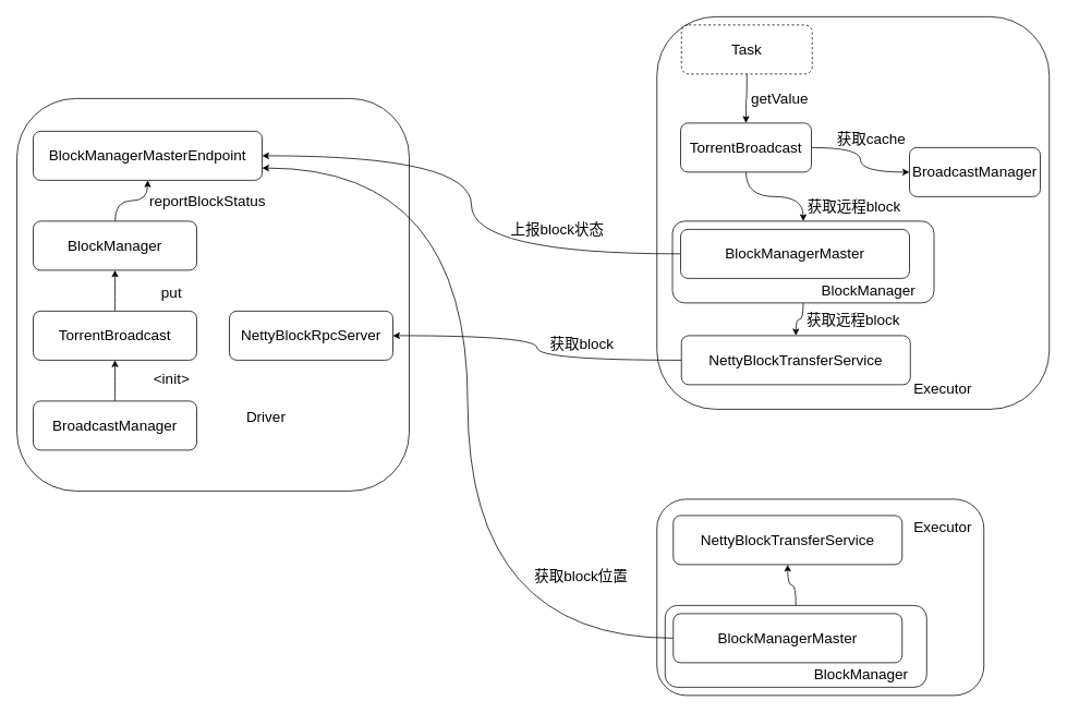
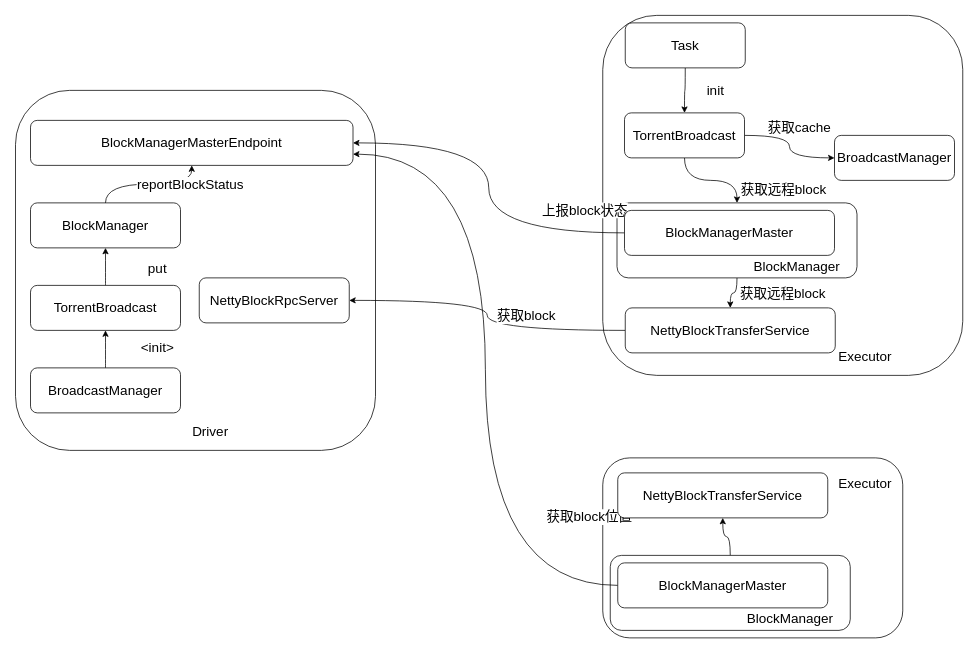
- <mxCell id="35" value="Task" style="rounded=1;whiteSpace=wrap;html=1;fontSize=18;dashed=1;" vertex="1" parent="1"><mxGeometry x="833" y="30" width="160" height="60" as="geometry" /></mxCell>
+ <mxCell id="35" value="Task" style="rounded=1;whiteSpace=wrap;html=1;fontSize=18;" vertex="1" parent="1"><mxGeometry x="833" y="30" width="160" height="60" as="geometry" /></mxCell>
- <mxCell id="39" value="getValue" style="edgeLabel;html=1;align=center;verticalAlign=middle;resizable=0;points=[];fontSize=18;" vertex="1" connectable="0" parent="1"><mxGeometry x="952" y="120" as="geometry" /></mxCell>
+ <mxCell id="39" value="init" style="edgeLabel;html=1;align=center;verticalAlign=middle;resizable=0;points=[];fontSize=18;" vertex="1" connectable="0" parent="1"><mxGeometry x="952" y="120" as="geometry" /></mxCell>
- <mxCell id="3" value="BlockManagerMasterEndpoint" style="rounded=1;whiteSpace=wrap;html=1;fontSize=18;" vertex="1" parent="1"><mxGeometry x="40" y="160" width="280" height="60" as="geometry" /></mxCell>
+ <mxCell id="3" value="BlockManagerMasterEndpoint" style="rounded=1;whiteSpace=wrap;html=1;fontSize=18;" vertex="1" parent="1"><mxGeometry x="40" y="160" width="430" height="60" as="geometry" /></mxCell>
- <mxCell id="44" value="NettyBlockRpcServer" style="rounded=1;whiteSpace=wrap;html=1;fontSize=18;" vertex="1" parent="1"><mxGeometry x="280" y="380" width="200" height="60" as="geometry" /></mxCell>
+ <mxCell id="44" value="NettyBlockRpcServer" style="rounded=1;whiteSpace=wrap;html=1;fontSize=18;" vertex="1" parent="1"><mxGeometry x="265" y="370" width="200" height="60" as="geometry" /></mxCell>
- <mxCell id="4" value="Driver" style="text;html=1;strokeColor=none;fillColor=none;align=center;verticalAlign=middle;whiteSpace=wrap;rounded=0;fontSize=18;" vertex="1" parent="1"><mxGeometry x="295" y="495" width="60" height="30" as="geometry" /></mxCell>
+ <mxCell id="4" value="Driver" style="text;html=1;strokeColor=none;fillColor=none;align=center;verticalAlign=middle;whiteSpace=wrap;rounded=0;fontSize=18;" vertex="1" parent="1"><mxGeometry x="250" y="560" width="60" height="30" as="geometry" /></mxCell>
